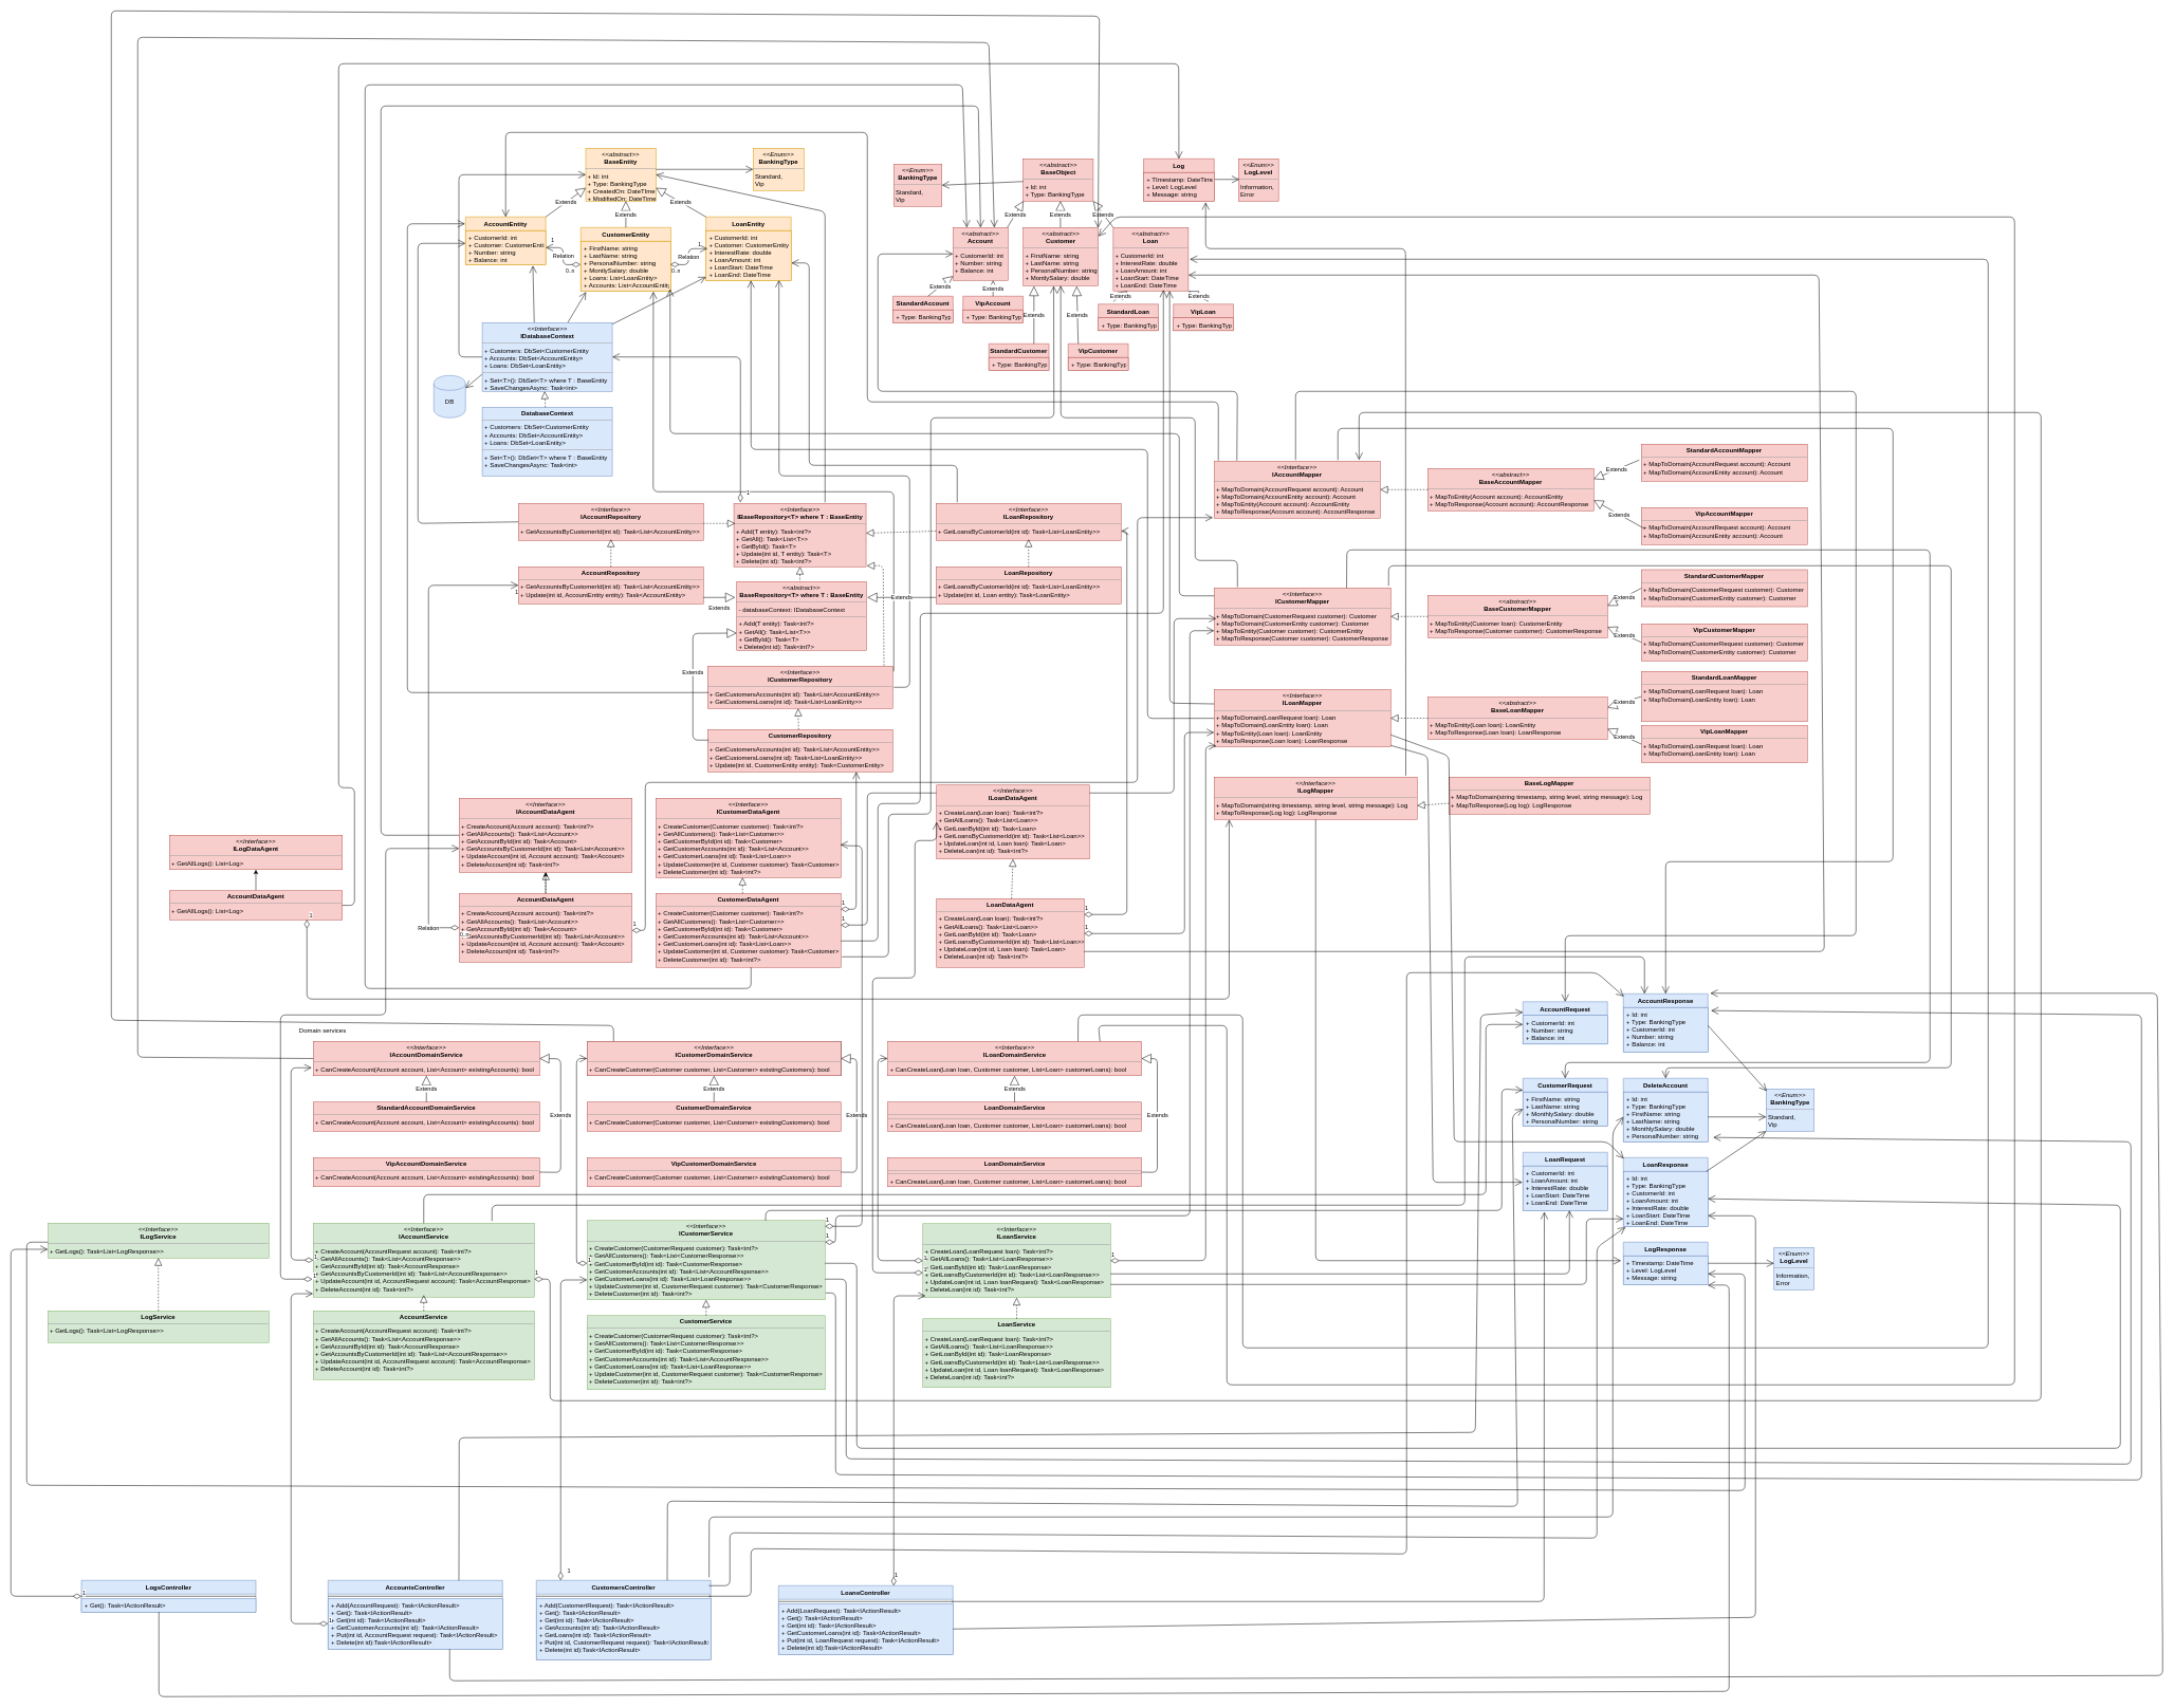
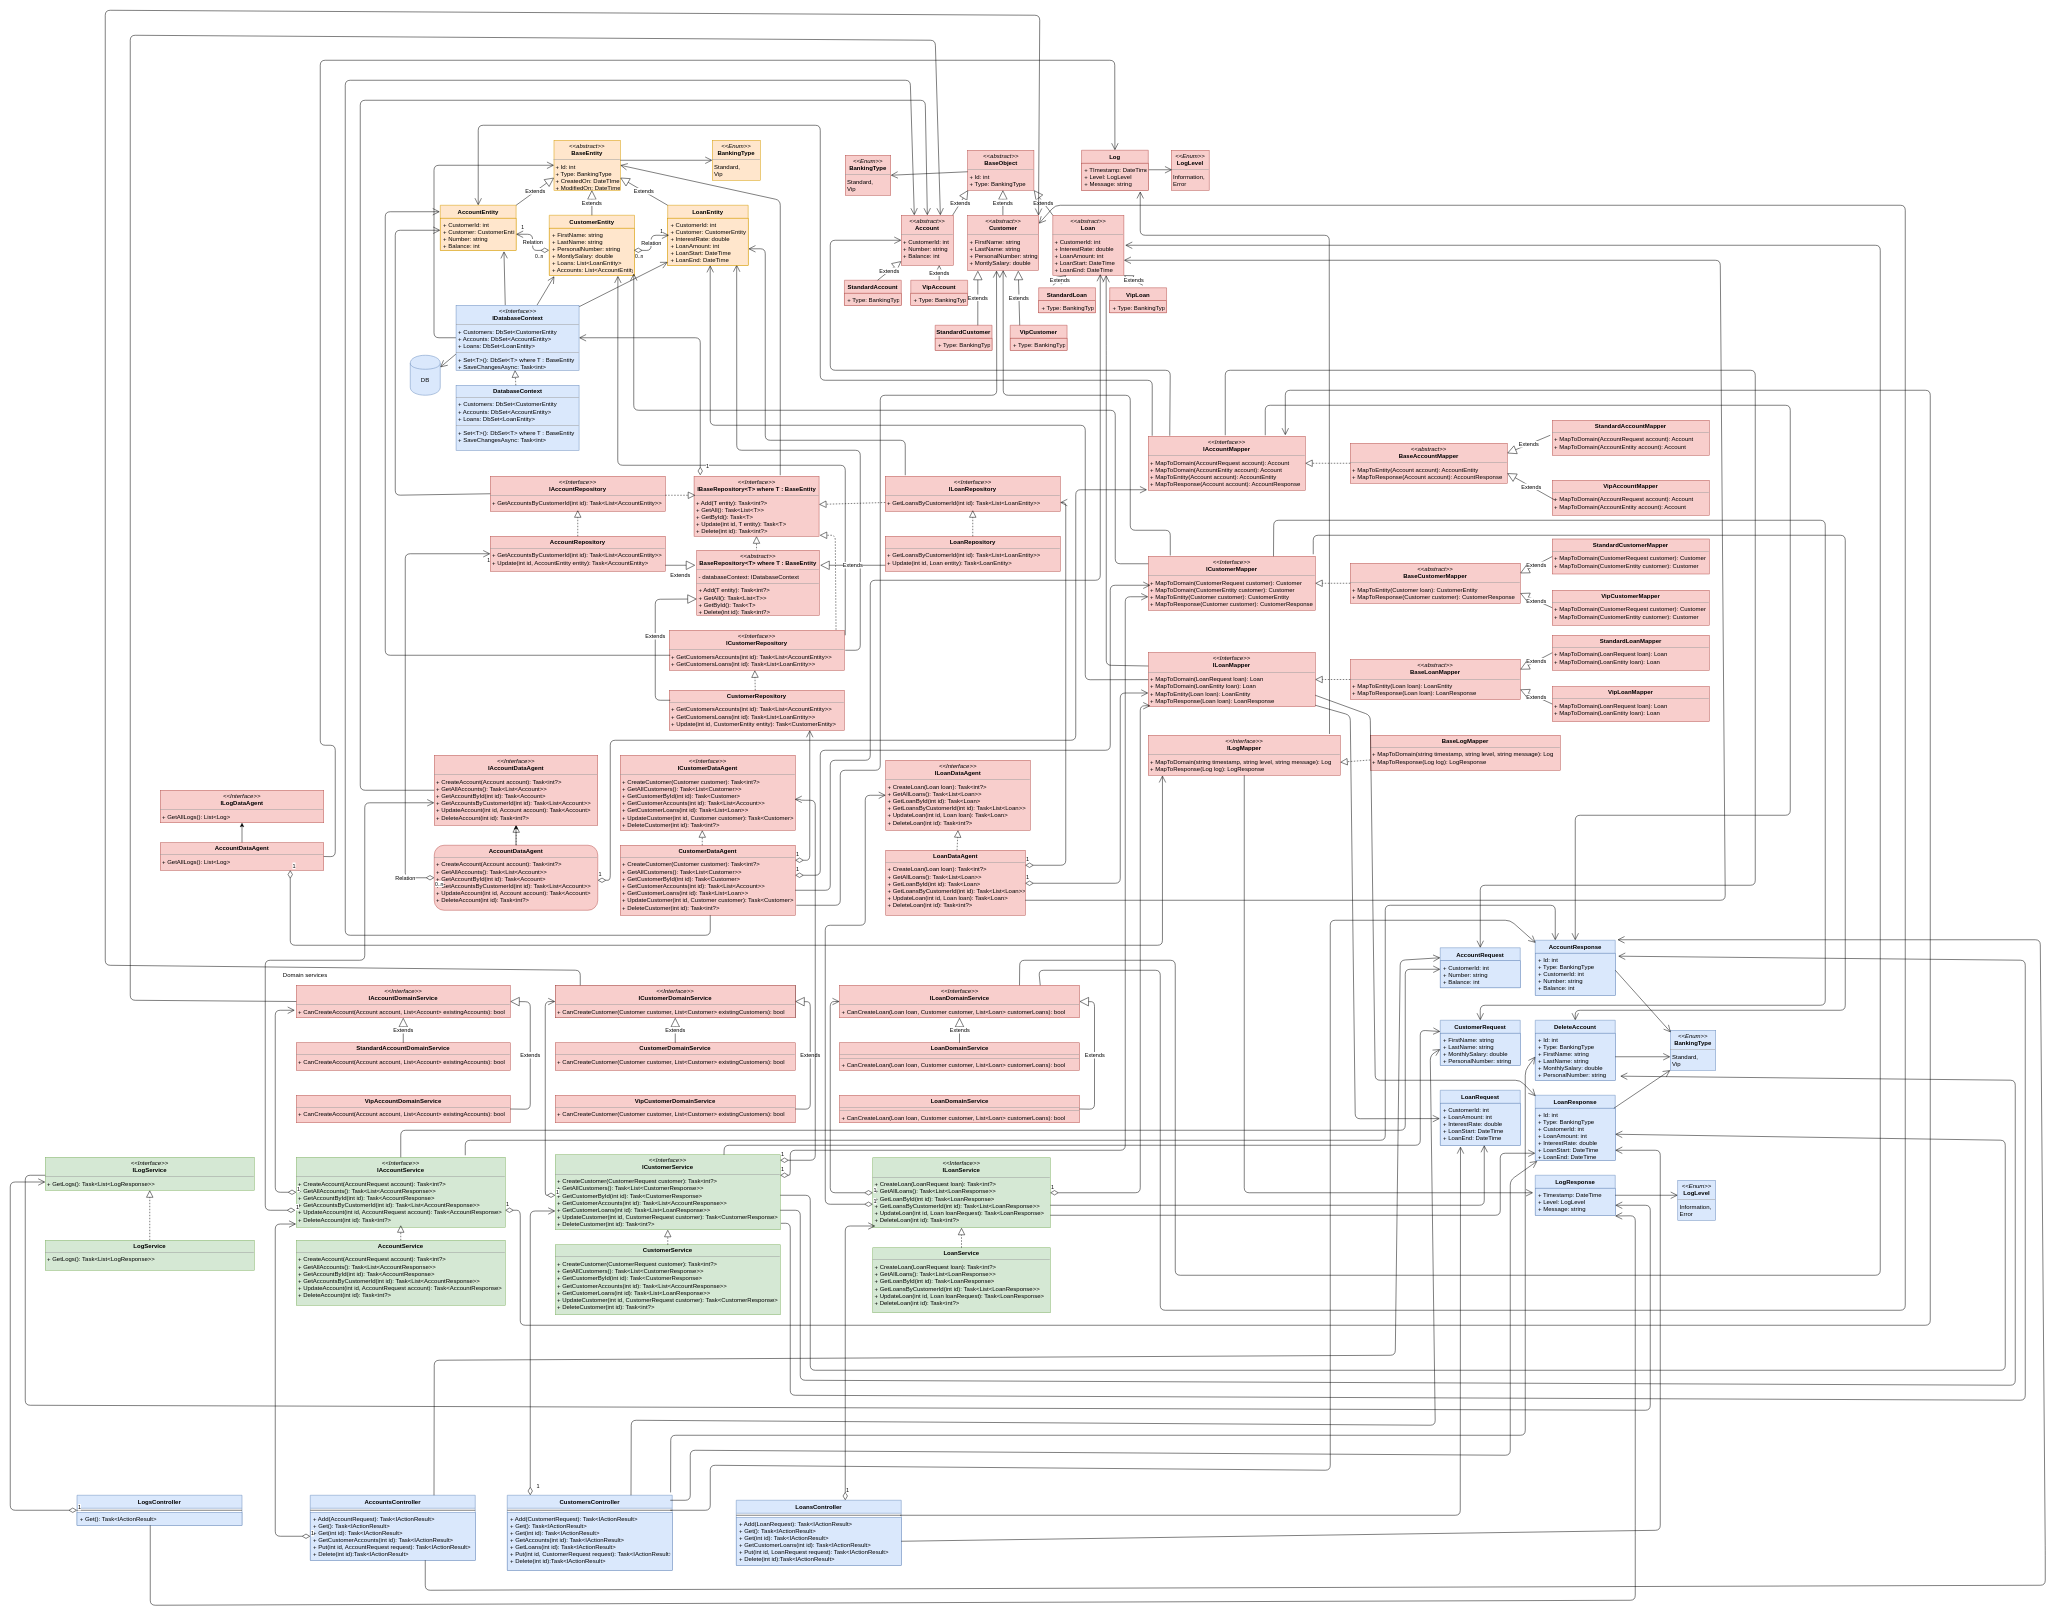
- <mxCell id="98" value="&lt;p style=&quot;margin: 0px ; margin-top: 4px ; text-align: center&quot;&gt;&lt;b&gt;StandardLoanMapper&lt;/b&gt;&lt;/p&gt;&lt;hr size=&quot;1&quot;&gt;&lt;p style=&quot;margin: 0px 0px 0px 4px&quot;&gt;+ MapToDomain(LoanRequest loan): Loan&lt;/p&gt;&lt;p style=&quot;margin: 0px 0px 0px 4px&quot;&gt;+ MapToDomain(LoanEntity loan): Loan&lt;/p&gt;" style="verticalAlign=top;align=left;overflow=fill;fontSize=12;fontFamily=Helvetica;html=1;fillColor=#f8cecc;strokeColor=#b85450;" parent="1" vertex="1"><mxGeometry x="3104" y="1270" width="314" height="95" as="geometry" /></mxCell>
+ <mxCell id="98" value="&lt;p style=&quot;margin: 0px ; margin-top: 4px ; text-align: center&quot;&gt;&lt;b&gt;StandardLoanMapper&lt;/b&gt;&lt;/p&gt;&lt;hr size=&quot;1&quot;&gt;&lt;p style=&quot;margin: 0px 0px 0px 4px&quot;&gt;+ MapToDomain(LoanRequest loan): Loan&lt;/p&gt;&lt;p style=&quot;margin: 0px 0px 0px 4px&quot;&gt;+ MapToDomain(LoanEntity loan): Loan&lt;/p&gt;" style="verticalAlign=top;align=left;overflow=fill;fontSize=12;fontFamily=Helvetica;html=1;fillColor=#f8cecc;strokeColor=#b85450;" parent="1" vertex="1"><mxGeometry x="3104" y="1270" width="314" height="70" as="geometry" /></mxCell>
- <mxCell id="130" value="&lt;p style=&quot;margin: 0px ; margin-top: 4px ; text-align: center&quot;&gt;&lt;i&gt;&amp;lt;&amp;lt;Interface&amp;gt;&amp;gt;&lt;/i&gt;&lt;br&gt;&lt;b&gt;ILoanDataAgent&lt;/b&gt;&lt;/p&gt;&lt;hr size=&quot;1&quot;&gt;&lt;p style=&quot;margin: 0px ; margin-left: 4px&quot;&gt;+ CreateLoan(Loan loan): Task&amp;lt;int?&amp;gt;&lt;/p&gt;&lt;p style=&quot;margin: 0px ; margin-left: 4px&quot;&gt;+ GetAllLoans(): Task&amp;lt;List&amp;lt;Loan&amp;gt;&amp;gt;&lt;/p&gt;&lt;p style=&quot;margin: 0px ; margin-left: 4px&quot;&gt;+ GetLoanById(int id): Task&amp;lt;Loan&amp;gt;&lt;/p&gt;&lt;p style=&quot;margin: 0px ; margin-left: 4px&quot;&gt;+ GetLoansByCustomerId(int id): Task&amp;lt;List&amp;lt;Loan&amp;gt;&amp;gt;&lt;/p&gt;&lt;p style=&quot;margin: 0px ; margin-left: 4px&quot;&gt;+ UpdateLoan(int id, Loan loan): Task&amp;lt;Loan&amp;gt;&lt;/p&gt;&lt;p style=&quot;margin: 0px ; margin-left: 4px&quot;&gt;+ DeleteLoan(int id): Task&amp;lt;int?&amp;gt;&lt;/p&gt;" style="verticalAlign=top;align=left;overflow=fill;fontSize=12;fontFamily=Helvetica;html=1;fillColor=#f8cecc;strokeColor=#b85450;" parent="1" vertex="1"><mxGeometry x="1771" y="1485" width="289" height="140" as="geometry" /></mxCell>
+ <mxCell id="130" value="&lt;p style=&quot;margin: 0px ; margin-top: 4px ; text-align: center&quot;&gt;&lt;i&gt;&amp;lt;&amp;lt;Interface&amp;gt;&amp;gt;&lt;/i&gt;&lt;br&gt;&lt;b&gt;ILoanDataAgent&lt;/b&gt;&lt;/p&gt;&lt;hr size=&quot;1&quot;&gt;&lt;p style=&quot;margin: 0px ; margin-left: 4px&quot;&gt;+ CreateLoan(Loan loan): Task&amp;lt;int?&amp;gt;&lt;/p&gt;&lt;p style=&quot;margin: 0px ; margin-left: 4px&quot;&gt;+ GetAllLoans(): Task&amp;lt;List&amp;lt;Loan&amp;gt;&amp;gt;&lt;/p&gt;&lt;p style=&quot;margin: 0px ; margin-left: 4px&quot;&gt;+ GetLoanById(int id): Task&amp;lt;Loan&amp;gt;&lt;/p&gt;&lt;p style=&quot;margin: 0px ; margin-left: 4px&quot;&gt;+ GetLoansByCustomerId(int id): Task&amp;lt;List&amp;lt;Loan&amp;gt;&amp;gt;&lt;/p&gt;&lt;p style=&quot;margin: 0px ; margin-left: 4px&quot;&gt;+ UpdateLoan(int id, Loan loan): Task&amp;lt;Loan&amp;gt;&lt;/p&gt;&lt;p style=&quot;margin: 0px ; margin-left: 4px&quot;&gt;+ DeleteLoan(int id): Task&amp;lt;int?&amp;gt;&lt;/p&gt;" style="verticalAlign=top;align=left;overflow=fill;fontSize=12;fontFamily=Helvetica;html=1;fillColor=#f8cecc;strokeColor=#b85450;" parent="1" vertex="1"><mxGeometry x="1771" y="1520" width="289" height="140" as="geometry" /></mxCell>
- <mxCell id="115" value="&lt;p style=&quot;margin: 0px ; margin-top: 4px ; text-align: center&quot;&gt;&lt;b&gt;AccountDataAgent&lt;/b&gt;&lt;/p&gt;&lt;hr size=&quot;1&quot;&gt;&lt;p style=&quot;margin: 0px ; margin-left: 4px&quot;&gt;+ CreateAccount(Account account): Task&amp;lt;int?&amp;gt;&lt;/p&gt;&lt;p style=&quot;margin: 0px ; margin-left: 4px&quot;&gt;+ GetAllAccounts(): Task&amp;lt;List&amp;lt;Account&amp;gt;&amp;gt;&lt;/p&gt;&lt;p style=&quot;margin: 0px ; margin-left: 4px&quot;&gt;+ GetAccountById(int id): Task&amp;lt;Account&amp;gt;&lt;/p&gt;&lt;p style=&quot;margin: 0px ; margin-left: 4px&quot;&gt;+ GetAccountsByCustomerId(int id): Task&amp;lt;List&amp;lt;Account&amp;gt;&amp;gt;&lt;/p&gt;&lt;p style=&quot;margin: 0px ; margin-left: 4px&quot;&gt;+ UpdateAccount(int id, Account account): Task&amp;lt;Account&amp;gt;&lt;/p&gt;&lt;p style=&quot;margin: 0px ; margin-left: 4px&quot;&gt;+ DeleteAccount(int id): Task&amp;lt;int?&amp;gt;&lt;/p&gt;" style="verticalAlign=top;align=left;overflow=fill;fontSize=12;fontFamily=Helvetica;html=1;fillColor=#f8cecc;strokeColor=#b85450;" parent="1" vertex="1"><mxGeometry x="868" y="1690" width="327" height="130" as="geometry" /></mxCell>
+ <mxCell id="115" value="&lt;p style=&quot;margin: 0px ; margin-top: 4px ; text-align: center&quot;&gt;&lt;b&gt;AccountDataAgent&lt;/b&gt;&lt;/p&gt;&lt;hr size=&quot;1&quot;&gt;&lt;p style=&quot;margin: 0px ; margin-left: 4px&quot;&gt;+ CreateAccount(Account account): Task&amp;lt;int?&amp;gt;&lt;/p&gt;&lt;p style=&quot;margin: 0px ; margin-left: 4px&quot;&gt;+ GetAllAccounts(): Task&amp;lt;List&amp;lt;Account&amp;gt;&amp;gt;&lt;/p&gt;&lt;p style=&quot;margin: 0px ; margin-left: 4px&quot;&gt;+ GetAccountById(int id): Task&amp;lt;Account&amp;gt;&lt;/p&gt;&lt;p style=&quot;margin: 0px ; margin-left: 4px&quot;&gt;+ GetAccountsByCustomerId(int id): Task&amp;lt;List&amp;lt;Account&amp;gt;&amp;gt;&lt;/p&gt;&lt;p style=&quot;margin: 0px ; margin-left: 4px&quot;&gt;+ UpdateAccount(int id, Account account): Task&amp;lt;Account&amp;gt;&lt;/p&gt;&lt;p style=&quot;margin: 0px ; margin-left: 4px&quot;&gt;+ DeleteAccount(int id): Task&amp;lt;int?&amp;gt;&lt;/p&gt;" style="verticalAlign=top;align=left;overflow=fill;fontSize=12;fontFamily=Helvetica;html=1;fillColor=#f8cecc;strokeColor=#b85450;rounded=1;" parent="1" vertex="1"><mxGeometry x="868" y="1690" width="327" height="130" as="geometry" /></mxCell>
